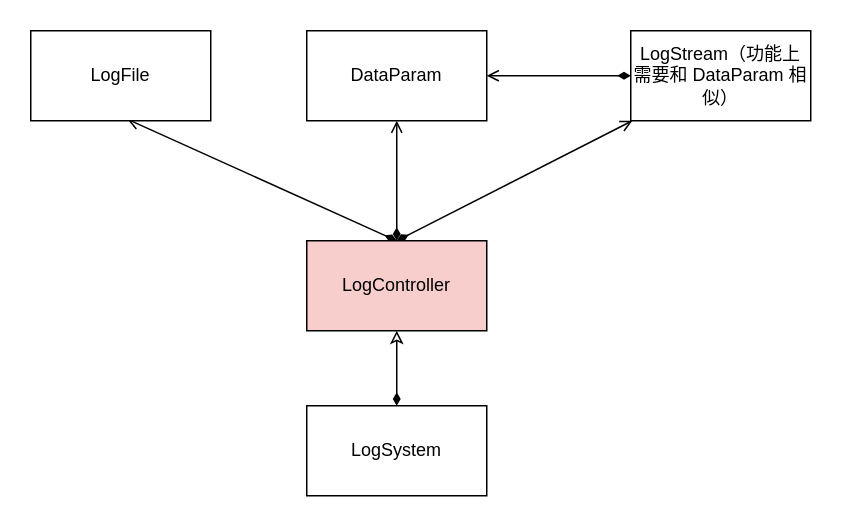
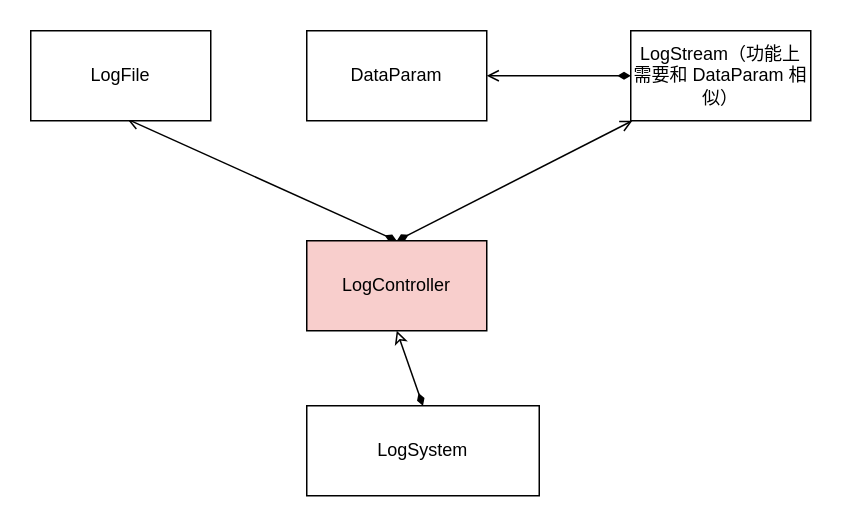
- <mxCell id="3" style="rounded=0;orthogonalLoop=1;jettySize=auto;html=1;entryX=0.5;entryY=1;entryDx=0;entryDy=0;startArrow=diamondThin;startFill=1;endArrow=open;endFill=0;exitX=0.5;exitY=0;exitDx=0;exitDy=0;" parent="1" source="6" target="2" edge="1"><mxGeometry relative="1" as="geometry" /></mxCell>
- <mxCell id="9" value="LogSystem" style="whiteSpace=wrap;html=1;rounded=0;" parent="1" vertex="1"><mxGeometry x="204" y="270" width="120" height="60" as="geometry" /></mxCell>
+ <mxCell id="9" value="LogSystem" style="whiteSpace=wrap;html=1;rounded=0;" parent="1" vertex="1"><mxGeometry x="204" y="270" width="155" height="60" as="geometry" /></mxCell>
